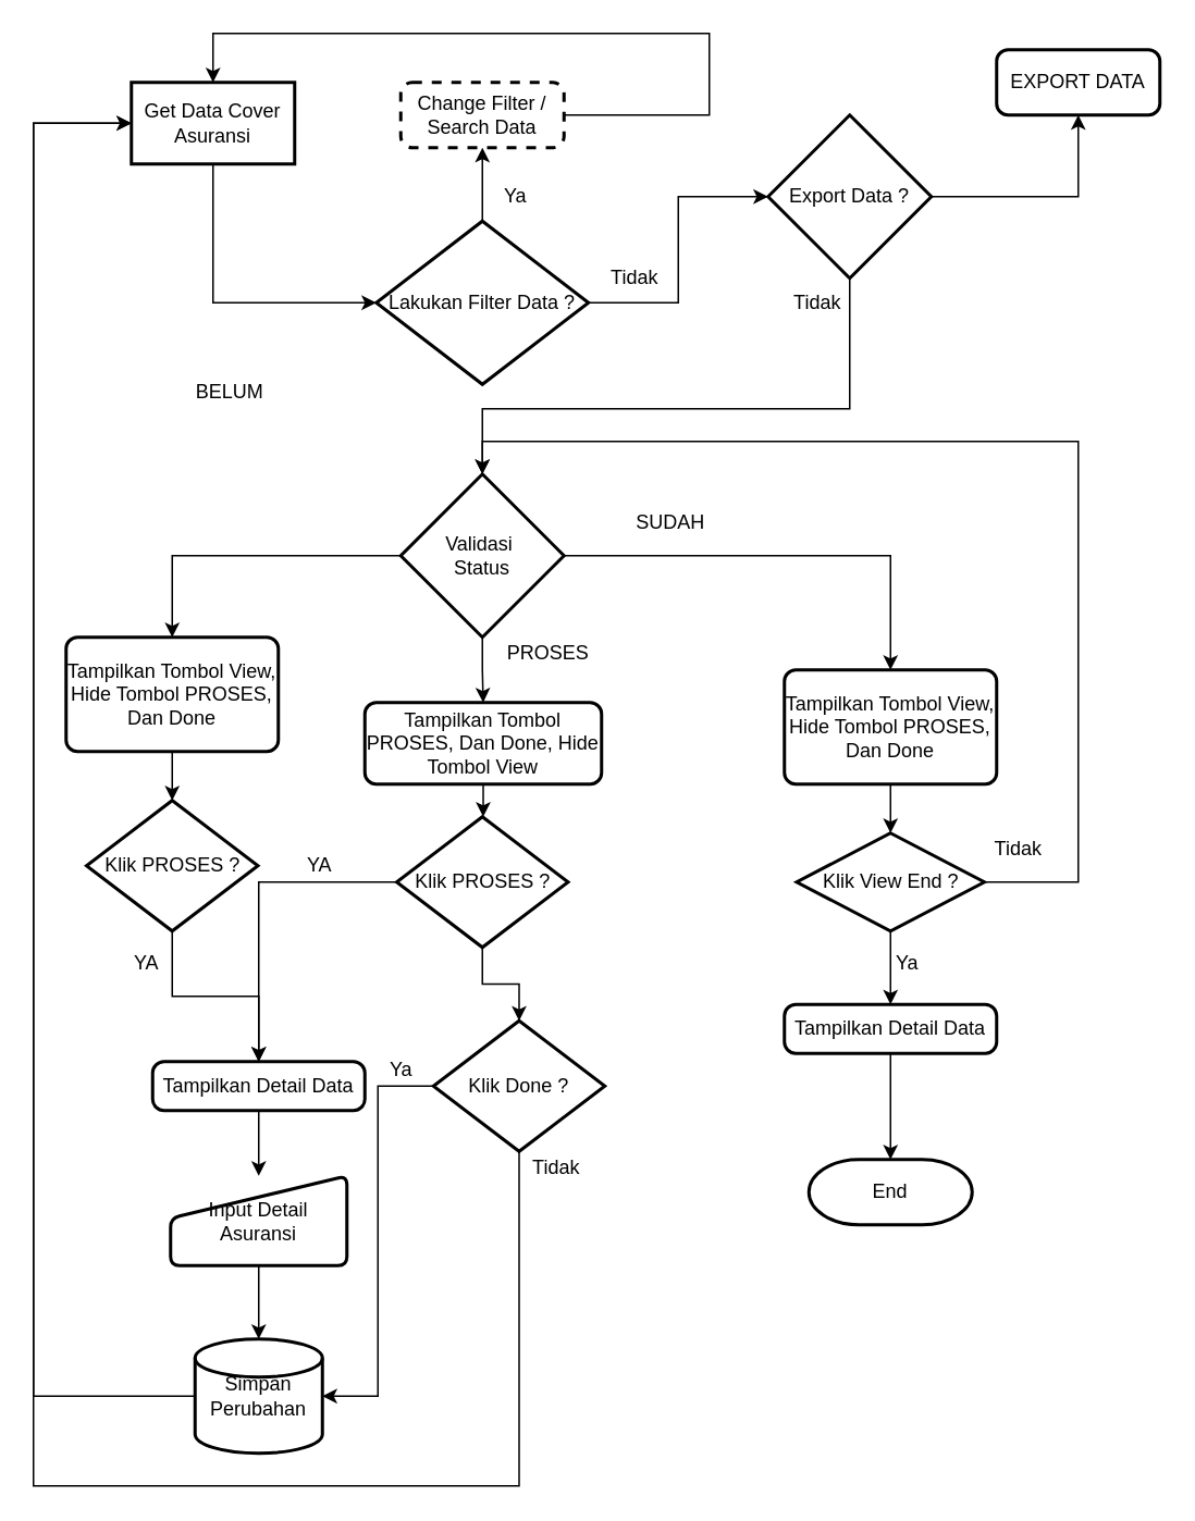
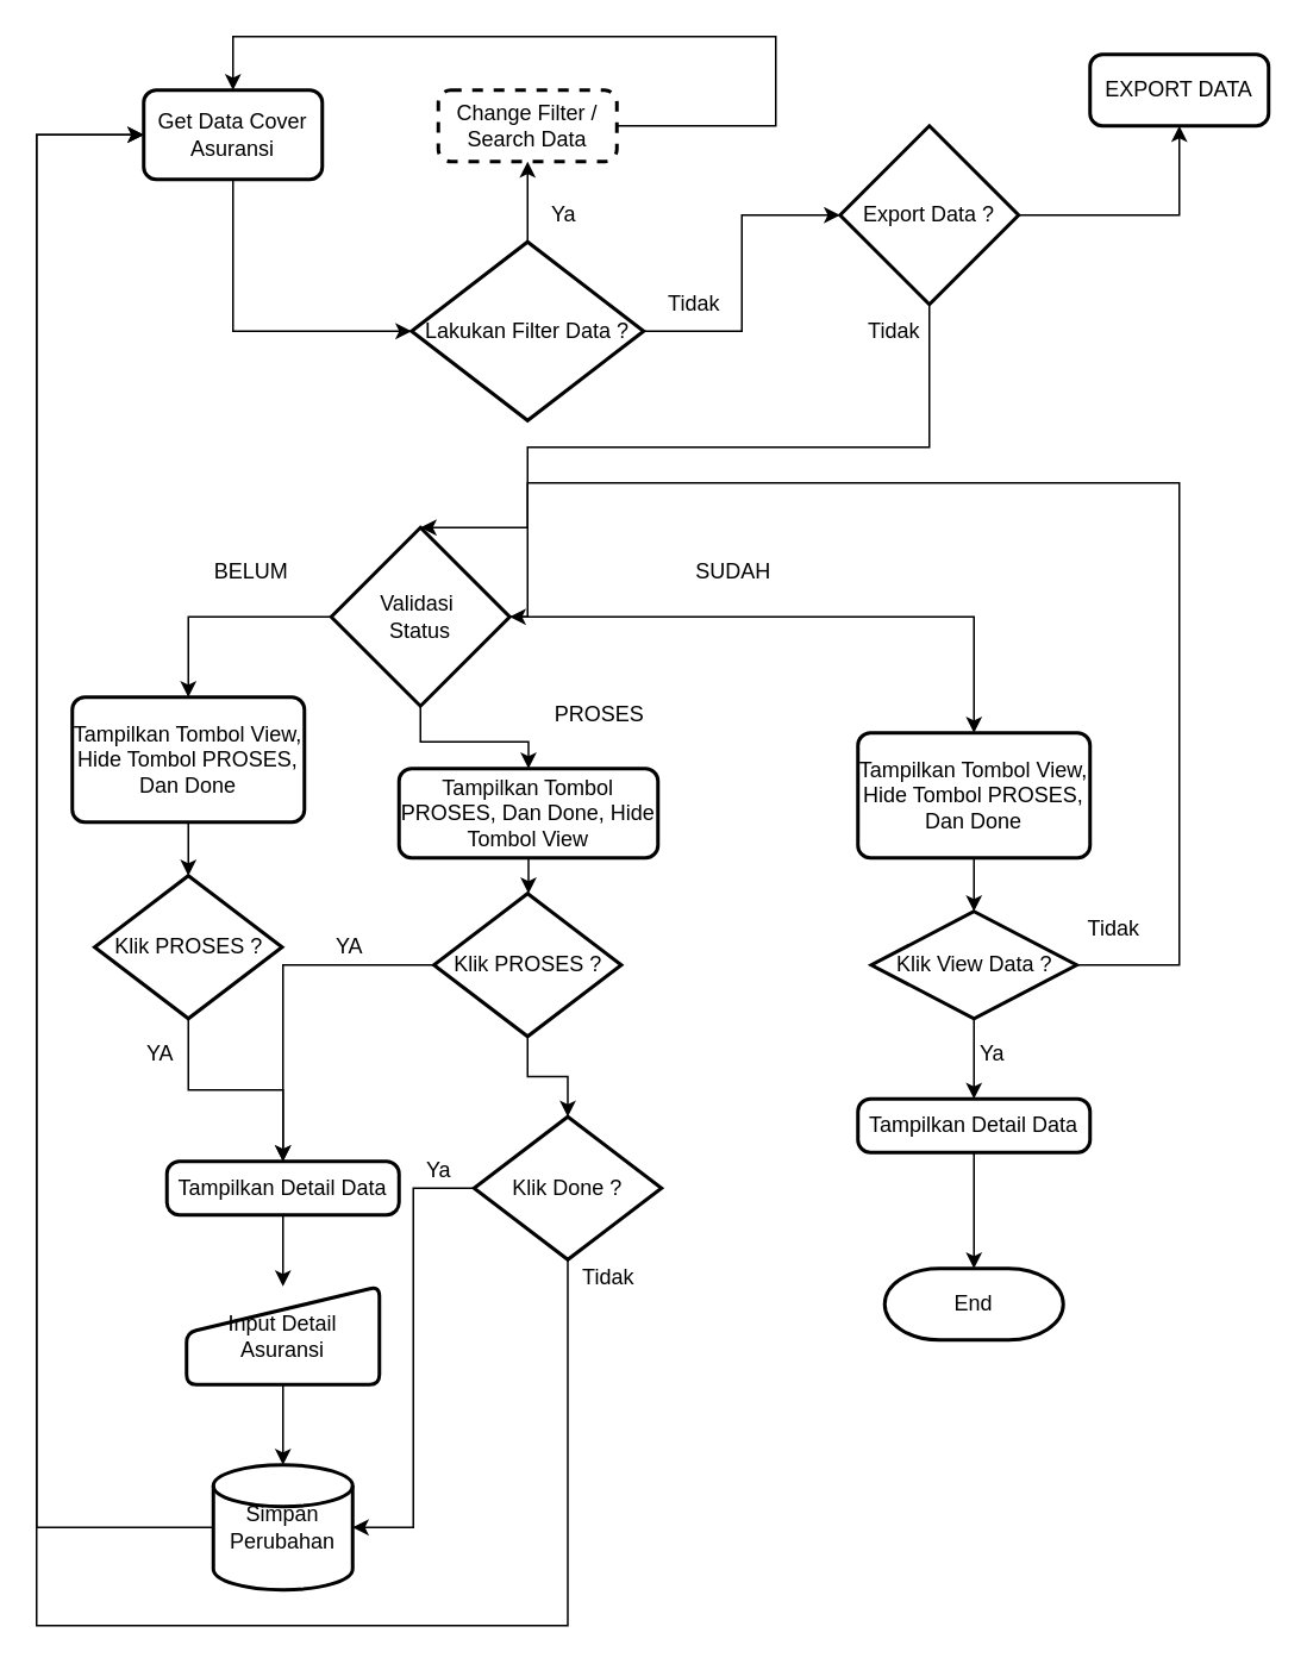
- <mxCell id="4" value="Get Data Cover Asuransi" style="whiteSpace=wrap;html=1;absoluteArcSize=1;arcSize=14;strokeWidth=2;rounded=0;" vertex="1" parent="1"><mxGeometry x="80" y="50" width="100" height="50" as="geometry" /></mxCell>
+ <mxCell id="4" value="Get Data Cover Asuransi" style="rounded=1;whiteSpace=wrap;html=1;absoluteArcSize=1;arcSize=14;strokeWidth=2;" vertex="1" parent="1"><mxGeometry x="80" y="50" width="100" height="50" as="geometry" /></mxCell>
- <mxCell id="23" value="BELUM" style="text;html=1;align=center;verticalAlign=middle;resizable=0;points=[];autosize=1;strokeColor=none;" vertex="1" parent="1"><mxGeometry x="110" y="230" width="60" height="20" as="geometry" /></mxCell>
+ <mxCell id="23" value="BELUM" style="text;html=1;align=center;verticalAlign=middle;resizable=0;points=[];autosize=1;strokeColor=none;" vertex="1" parent="1"><mxGeometry x="110" y="310" width="60" height="20" as="geometry" /></mxCell>
- <mxCell id="14" value="Validasi&amp;nbsp;&lt;br&gt;Status" style="strokeWidth=2;html=1;shape=mxgraph.flowchart.decision;whiteSpace=wrap;" vertex="1" parent="1"><mxGeometry x="245" y="290" width="100" height="100" as="geometry" /></mxCell>
+ <mxCell id="14" value="Validasi&amp;nbsp;&lt;br&gt;Status" style="strokeWidth=2;html=1;shape=mxgraph.flowchart.decision;whiteSpace=wrap;" vertex="1" parent="1"><mxGeometry x="185" y="295" width="100" height="100" as="geometry" /></mxCell>
- <mxCell id="26" value="Klik View End ?" style="strokeWidth=2;html=1;shape=mxgraph.flowchart.decision;whiteSpace=wrap;" vertex="1" parent="1"><mxGeometry x="487.5" y="510" width="115" height="60" as="geometry" /></mxCell>
+ <mxCell id="26" value="Klik View Data ?" style="strokeWidth=2;html=1;shape=mxgraph.flowchart.decision;whiteSpace=wrap;" vertex="1" parent="1"><mxGeometry x="487.5" y="510" width="115" height="60" as="geometry" /></mxCell>
